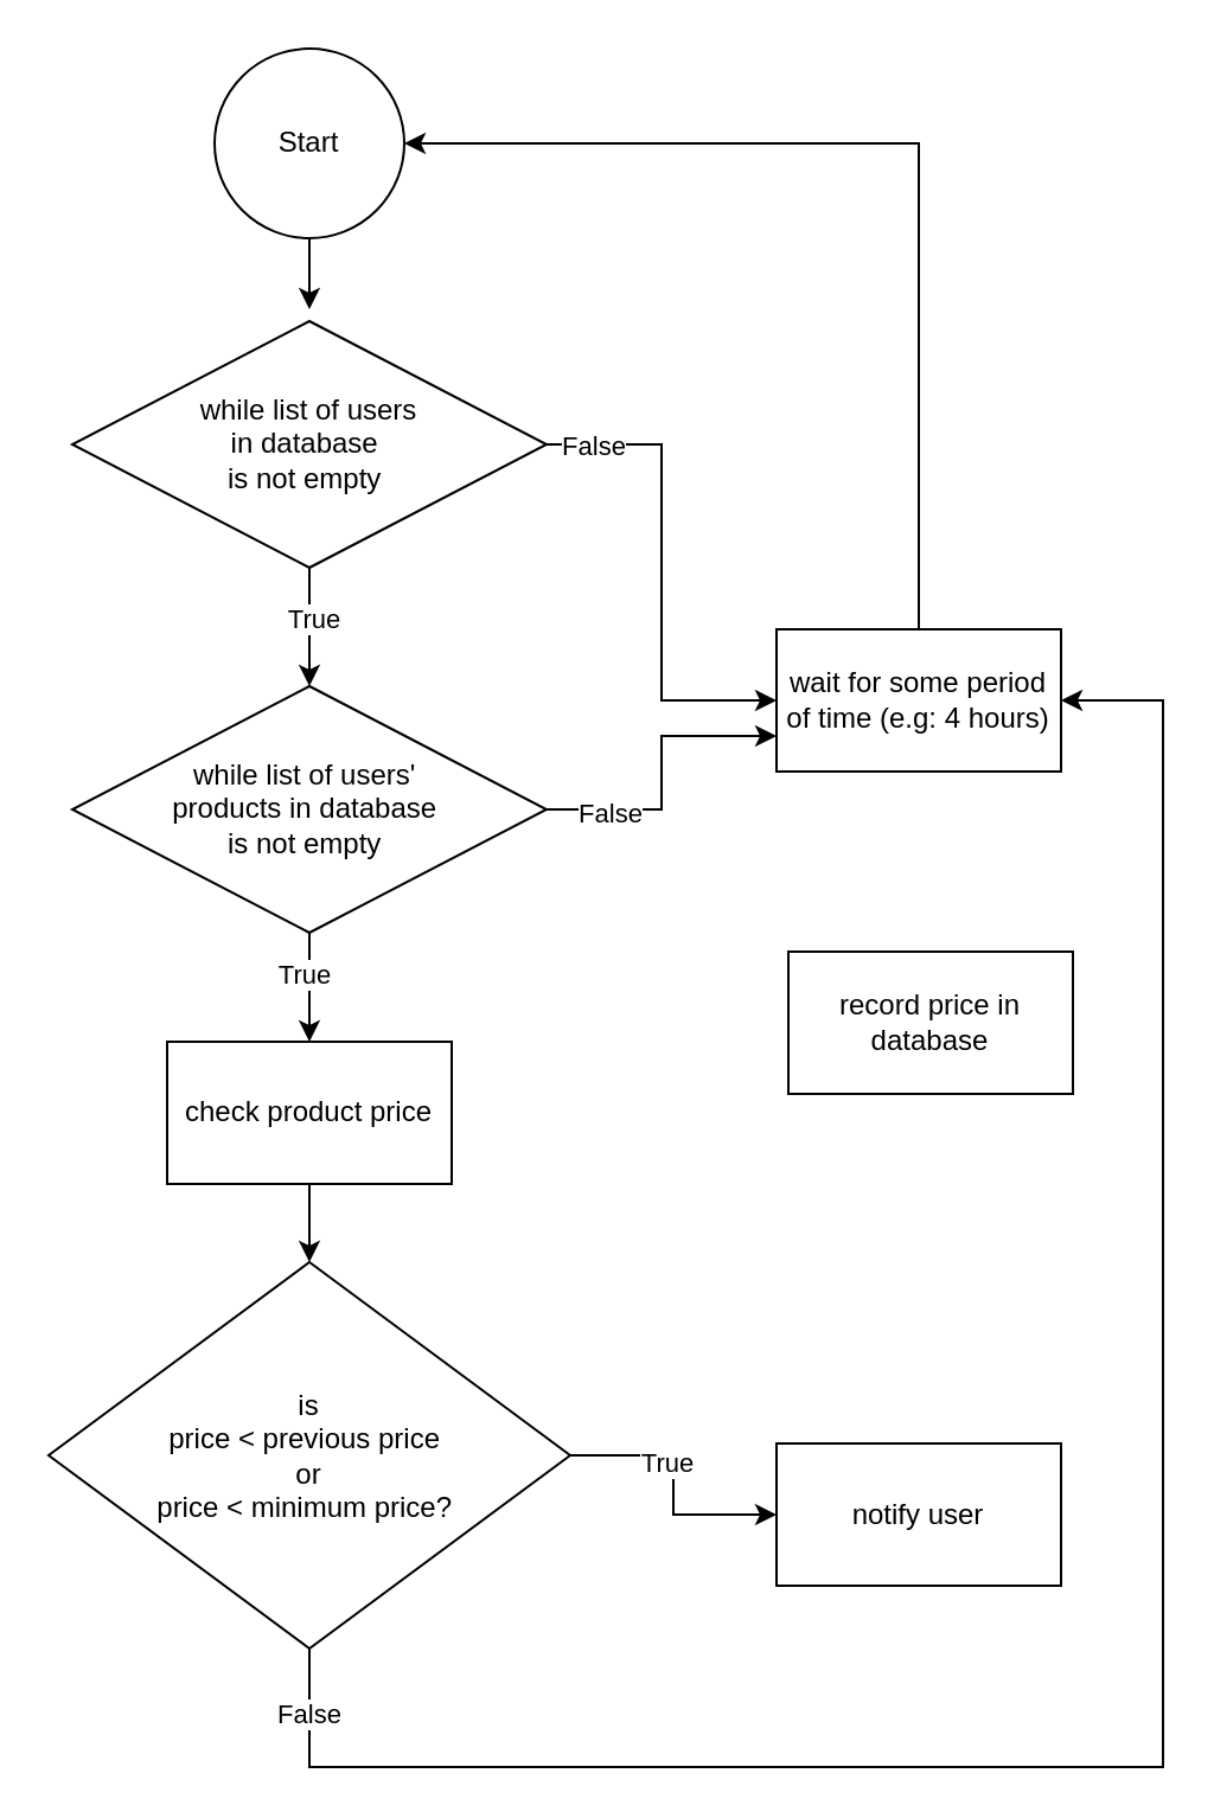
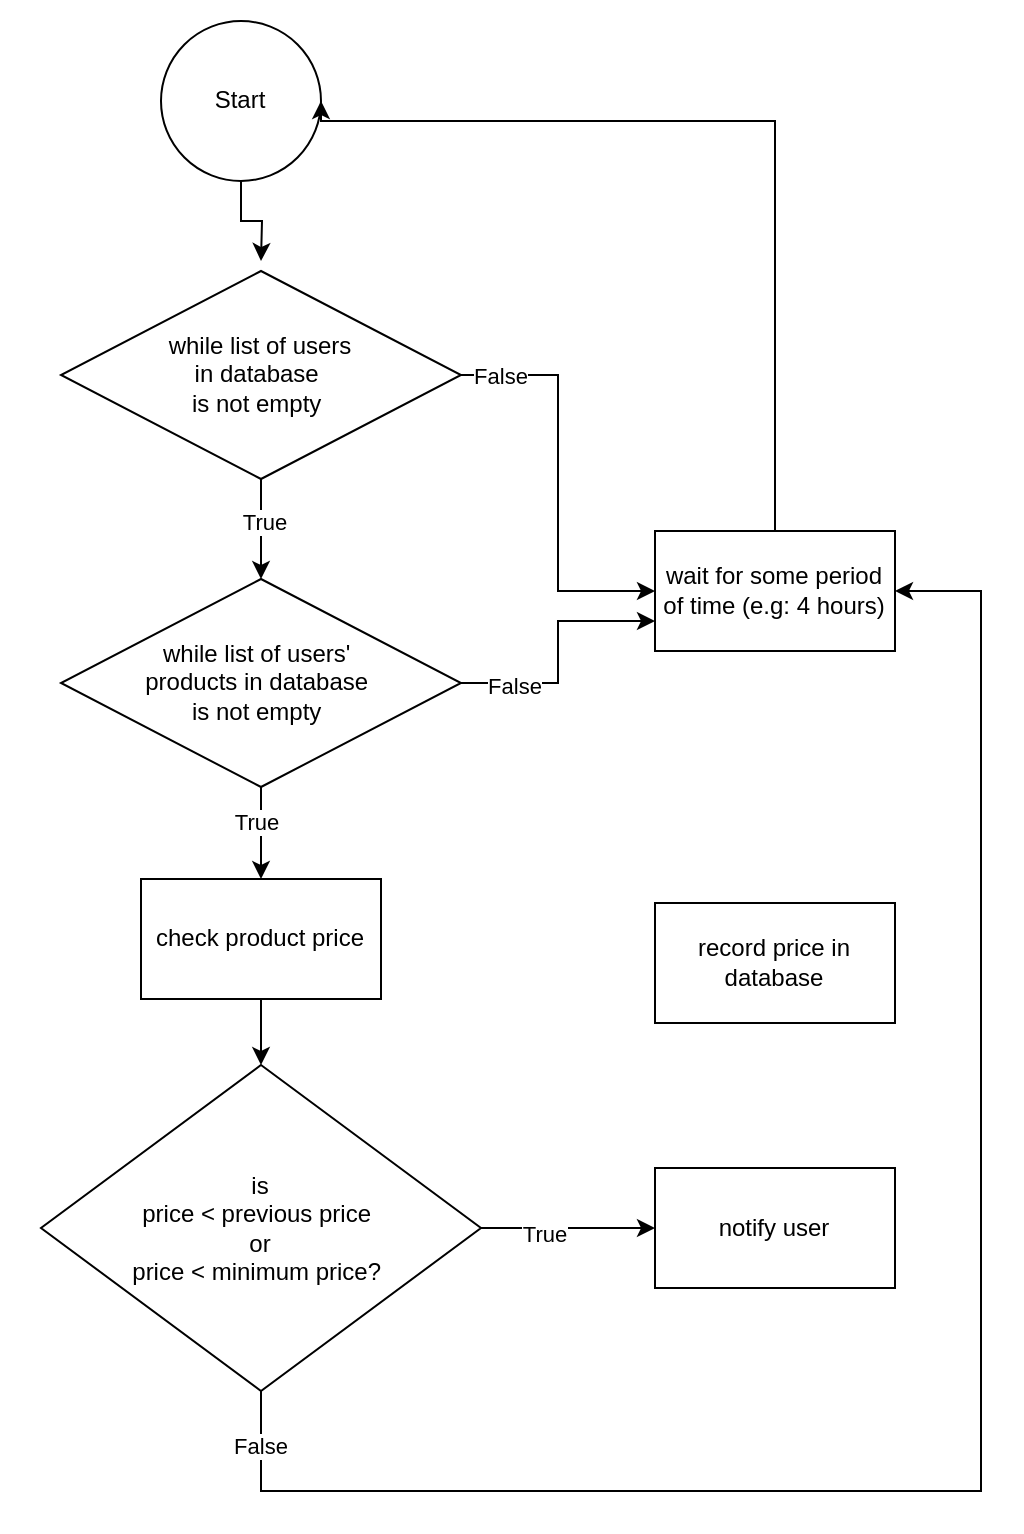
- <mxCell id="3" value="Start" style="ellipse;whiteSpace=wrap;html=1;aspect=fixed;" parent="1" vertex="1"><mxGeometry x="90" y="20" width="80" height="80" as="geometry" /></mxCell>
+ <mxCell id="3" value="Start" style="ellipse;whiteSpace=wrap;html=1;aspect=fixed;" parent="1" vertex="1"><mxGeometry x="80" y="10" width="80" height="80" as="geometry" /></mxCell>
- <mxCell id="22" value="record price in database" style="whiteSpace=wrap;html=1;" vertex="1" parent="1"><mxGeometry x="332" y="401" width="120" height="60" as="geometry" /></mxCell>
+ <mxCell id="22" value="record price in database" style="whiteSpace=wrap;html=1;" vertex="1" parent="1"><mxGeometry x="327" y="451" width="120" height="60" as="geometry" /></mxCell>
- <mxCell id="21" value="notify user" style="whiteSpace=wrap;html=1;" vertex="1" parent="1"><mxGeometry x="327" y="608.5" width="120" height="60" as="geometry" /></mxCell>
+ <mxCell id="21" value="notify user" style="whiteSpace=wrap;html=1;" vertex="1" parent="1"><mxGeometry x="327" y="583.5" width="120" height="60" as="geometry" /></mxCell>
